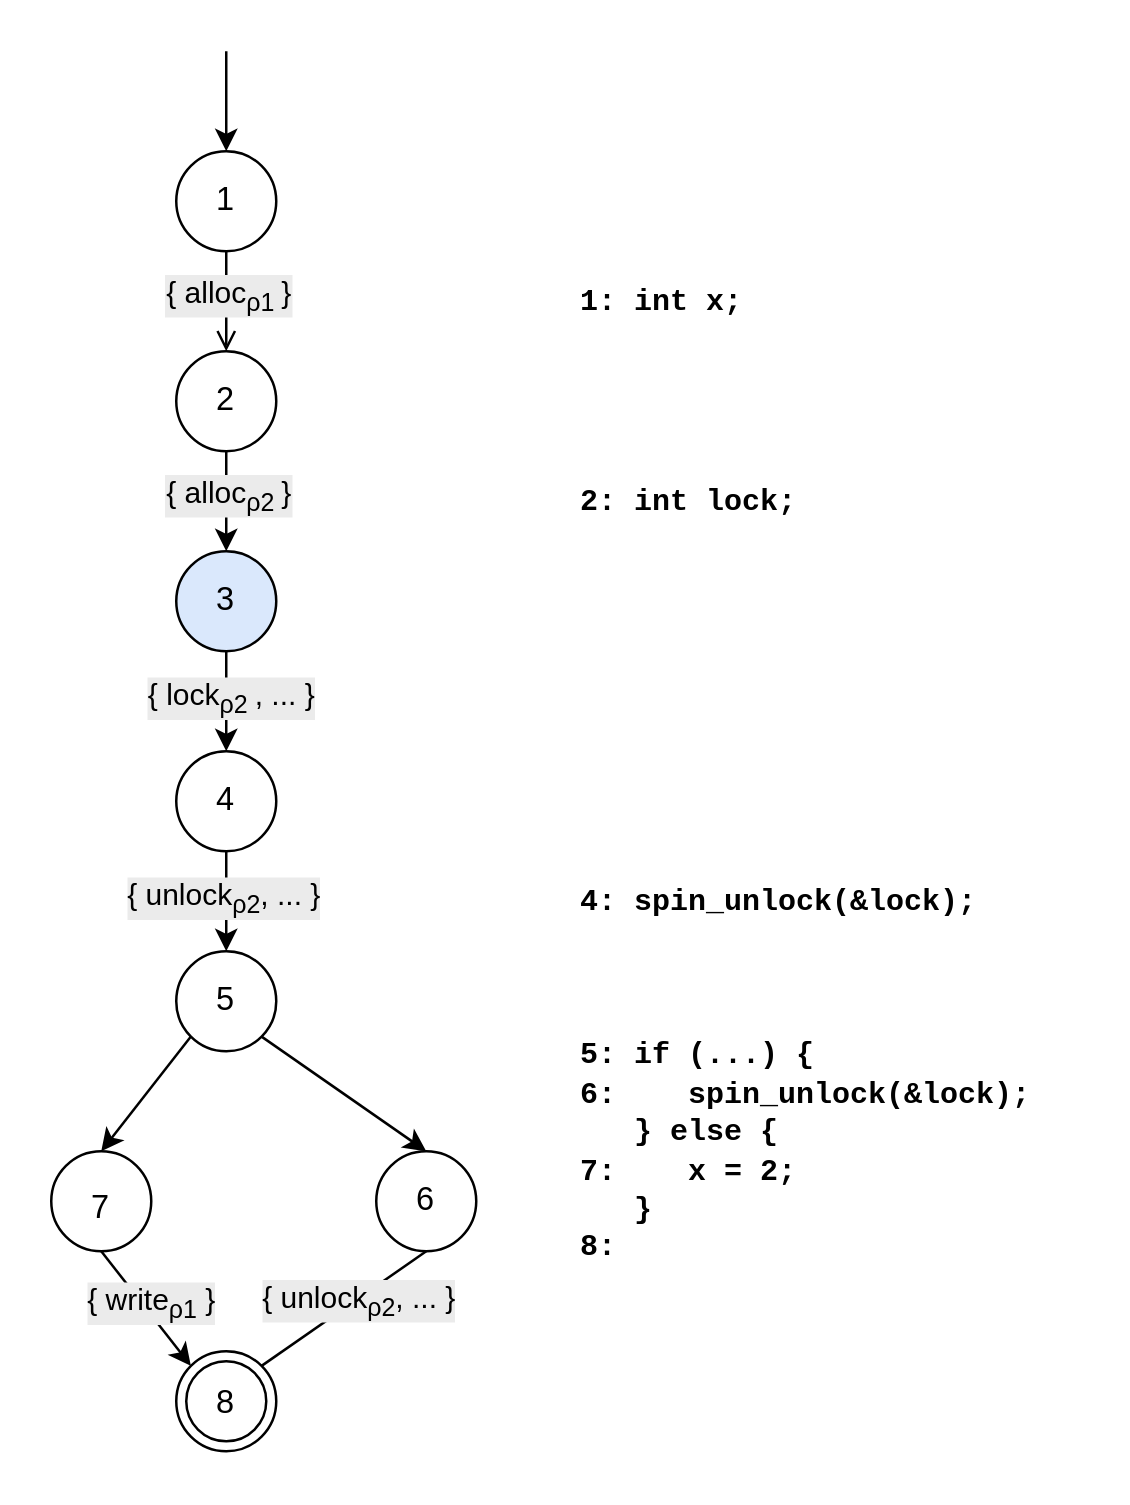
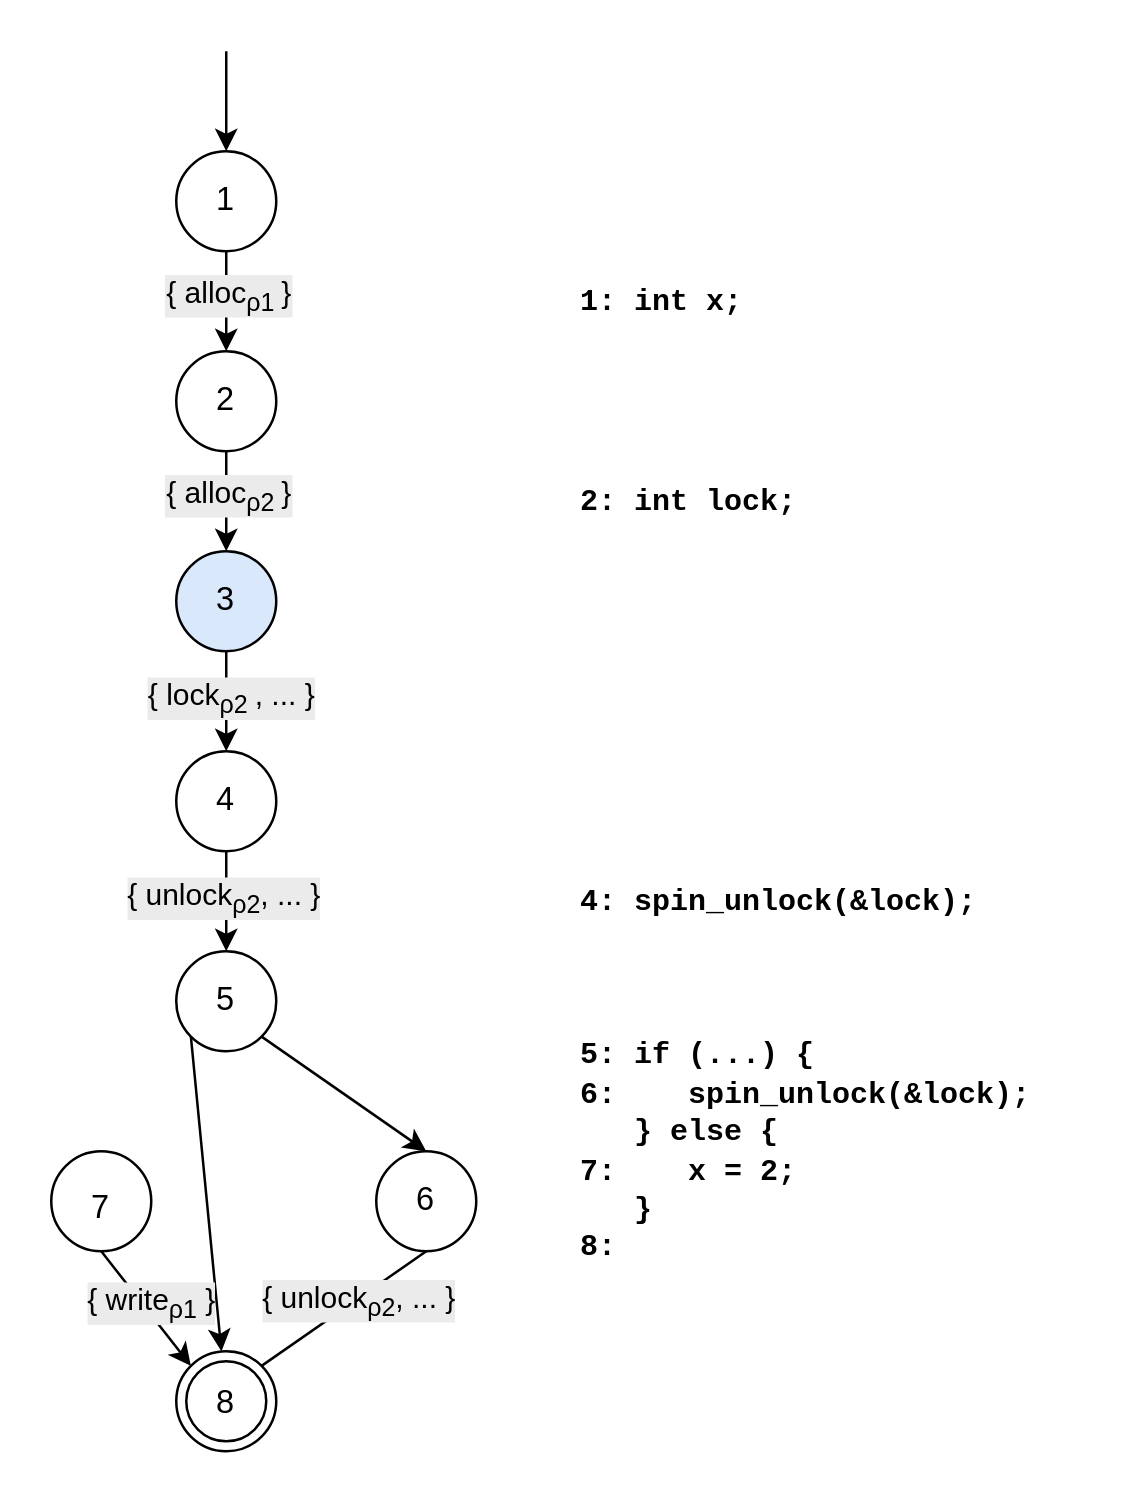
- <mxCell id="24" value="" style="endArrow=open;html=1;entryX=0.5;entryY=0;entryDx=0;entryDy=0;exitX=0.5;exitY=1;exitDx=0;exitDy=0;" parent="1" source="26" target="23" edge="1"><mxGeometry width="50" height="50" relative="1" as="geometry"><mxPoint x="90" y="100" as="sourcePoint" /><mxPoint x="100" y="240" as="targetPoint" /></mxGeometry></mxCell>
+ <mxCell id="24" value="" style="endArrow=classic;html=1;entryX=0.5;entryY=0;entryDx=0;entryDy=0;exitX=0.5;exitY=1;exitDx=0;exitDy=0;" parent="1" source="26" target="23" edge="1"><mxGeometry width="50" height="50" relative="1" as="geometry"><mxPoint x="90" y="100" as="sourcePoint" /><mxPoint x="100" y="240" as="targetPoint" /></mxGeometry></mxCell>
- <mxCell id="12" style="rounded=0;orthogonalLoop=1;jettySize=auto;html=1;exitX=0;exitY=1;exitDx=0;exitDy=0;entryX=0.5;entryY=0;entryDx=0;entryDy=0;" parent="1" source="14" target="17" edge="1"><mxGeometry relative="1" as="geometry" /></mxCell>
+ <mxCell id="12" style="rounded=0;orthogonalLoop=1;jettySize=auto;html=1;exitX=0;exitY=1;exitDx=0;exitDy=0;" parent="1" source="14" target="28" edge="1"><mxGeometry relative="1" as="geometry" /></mxCell>
